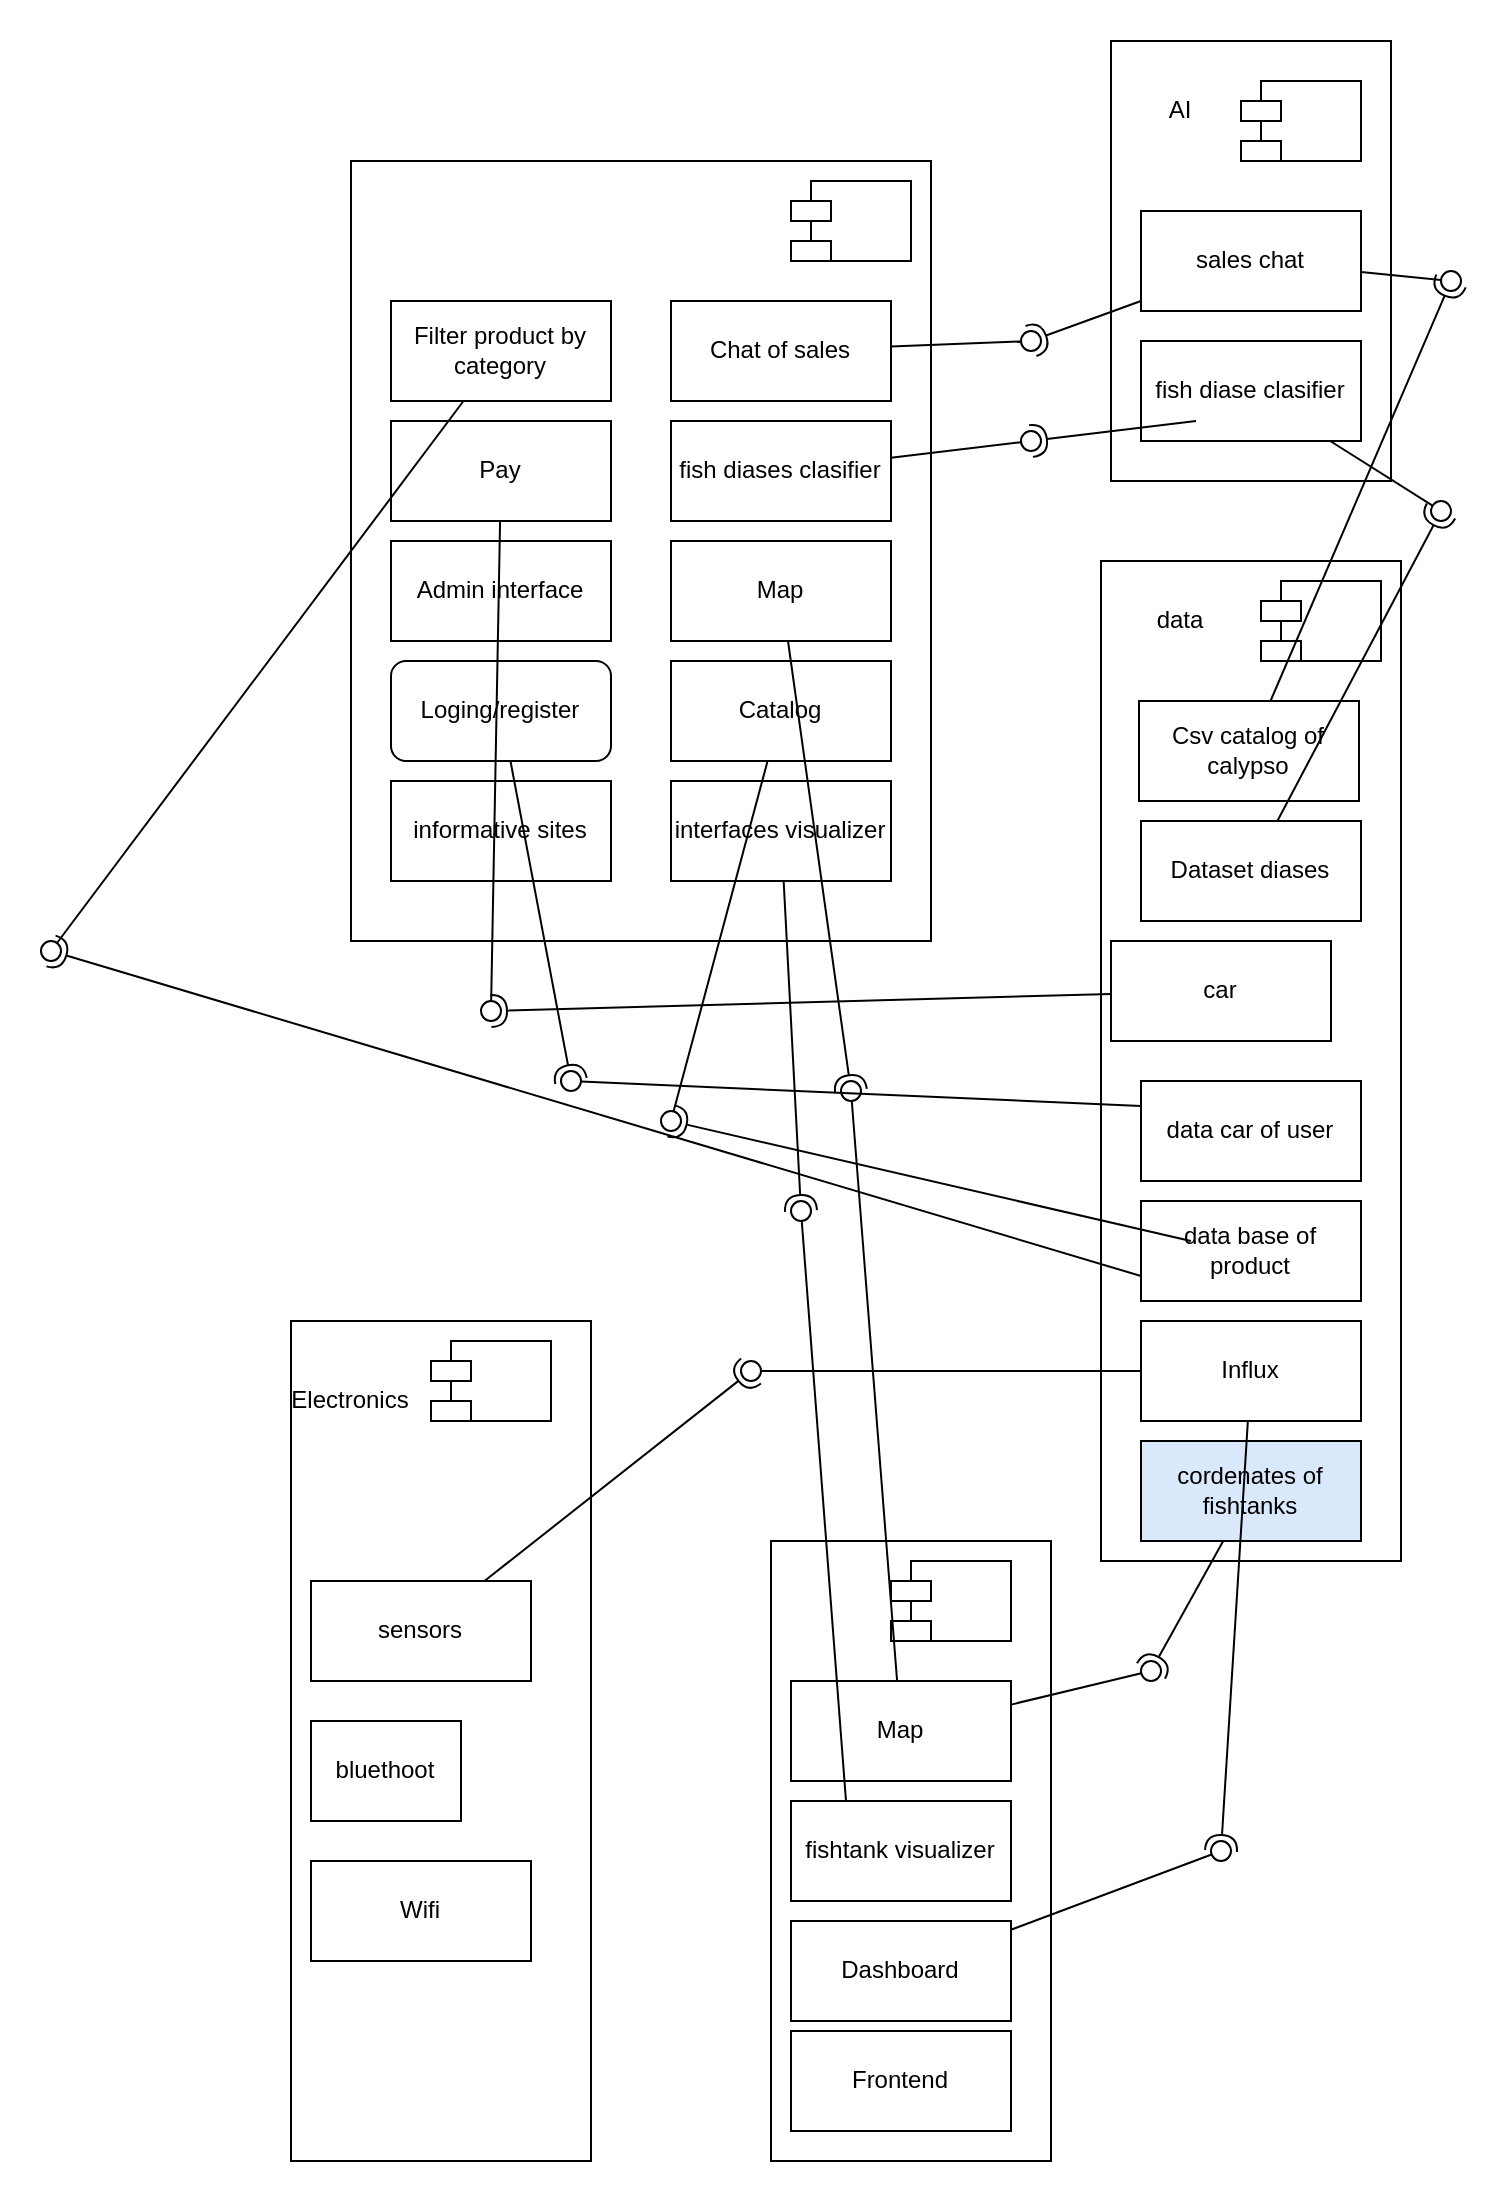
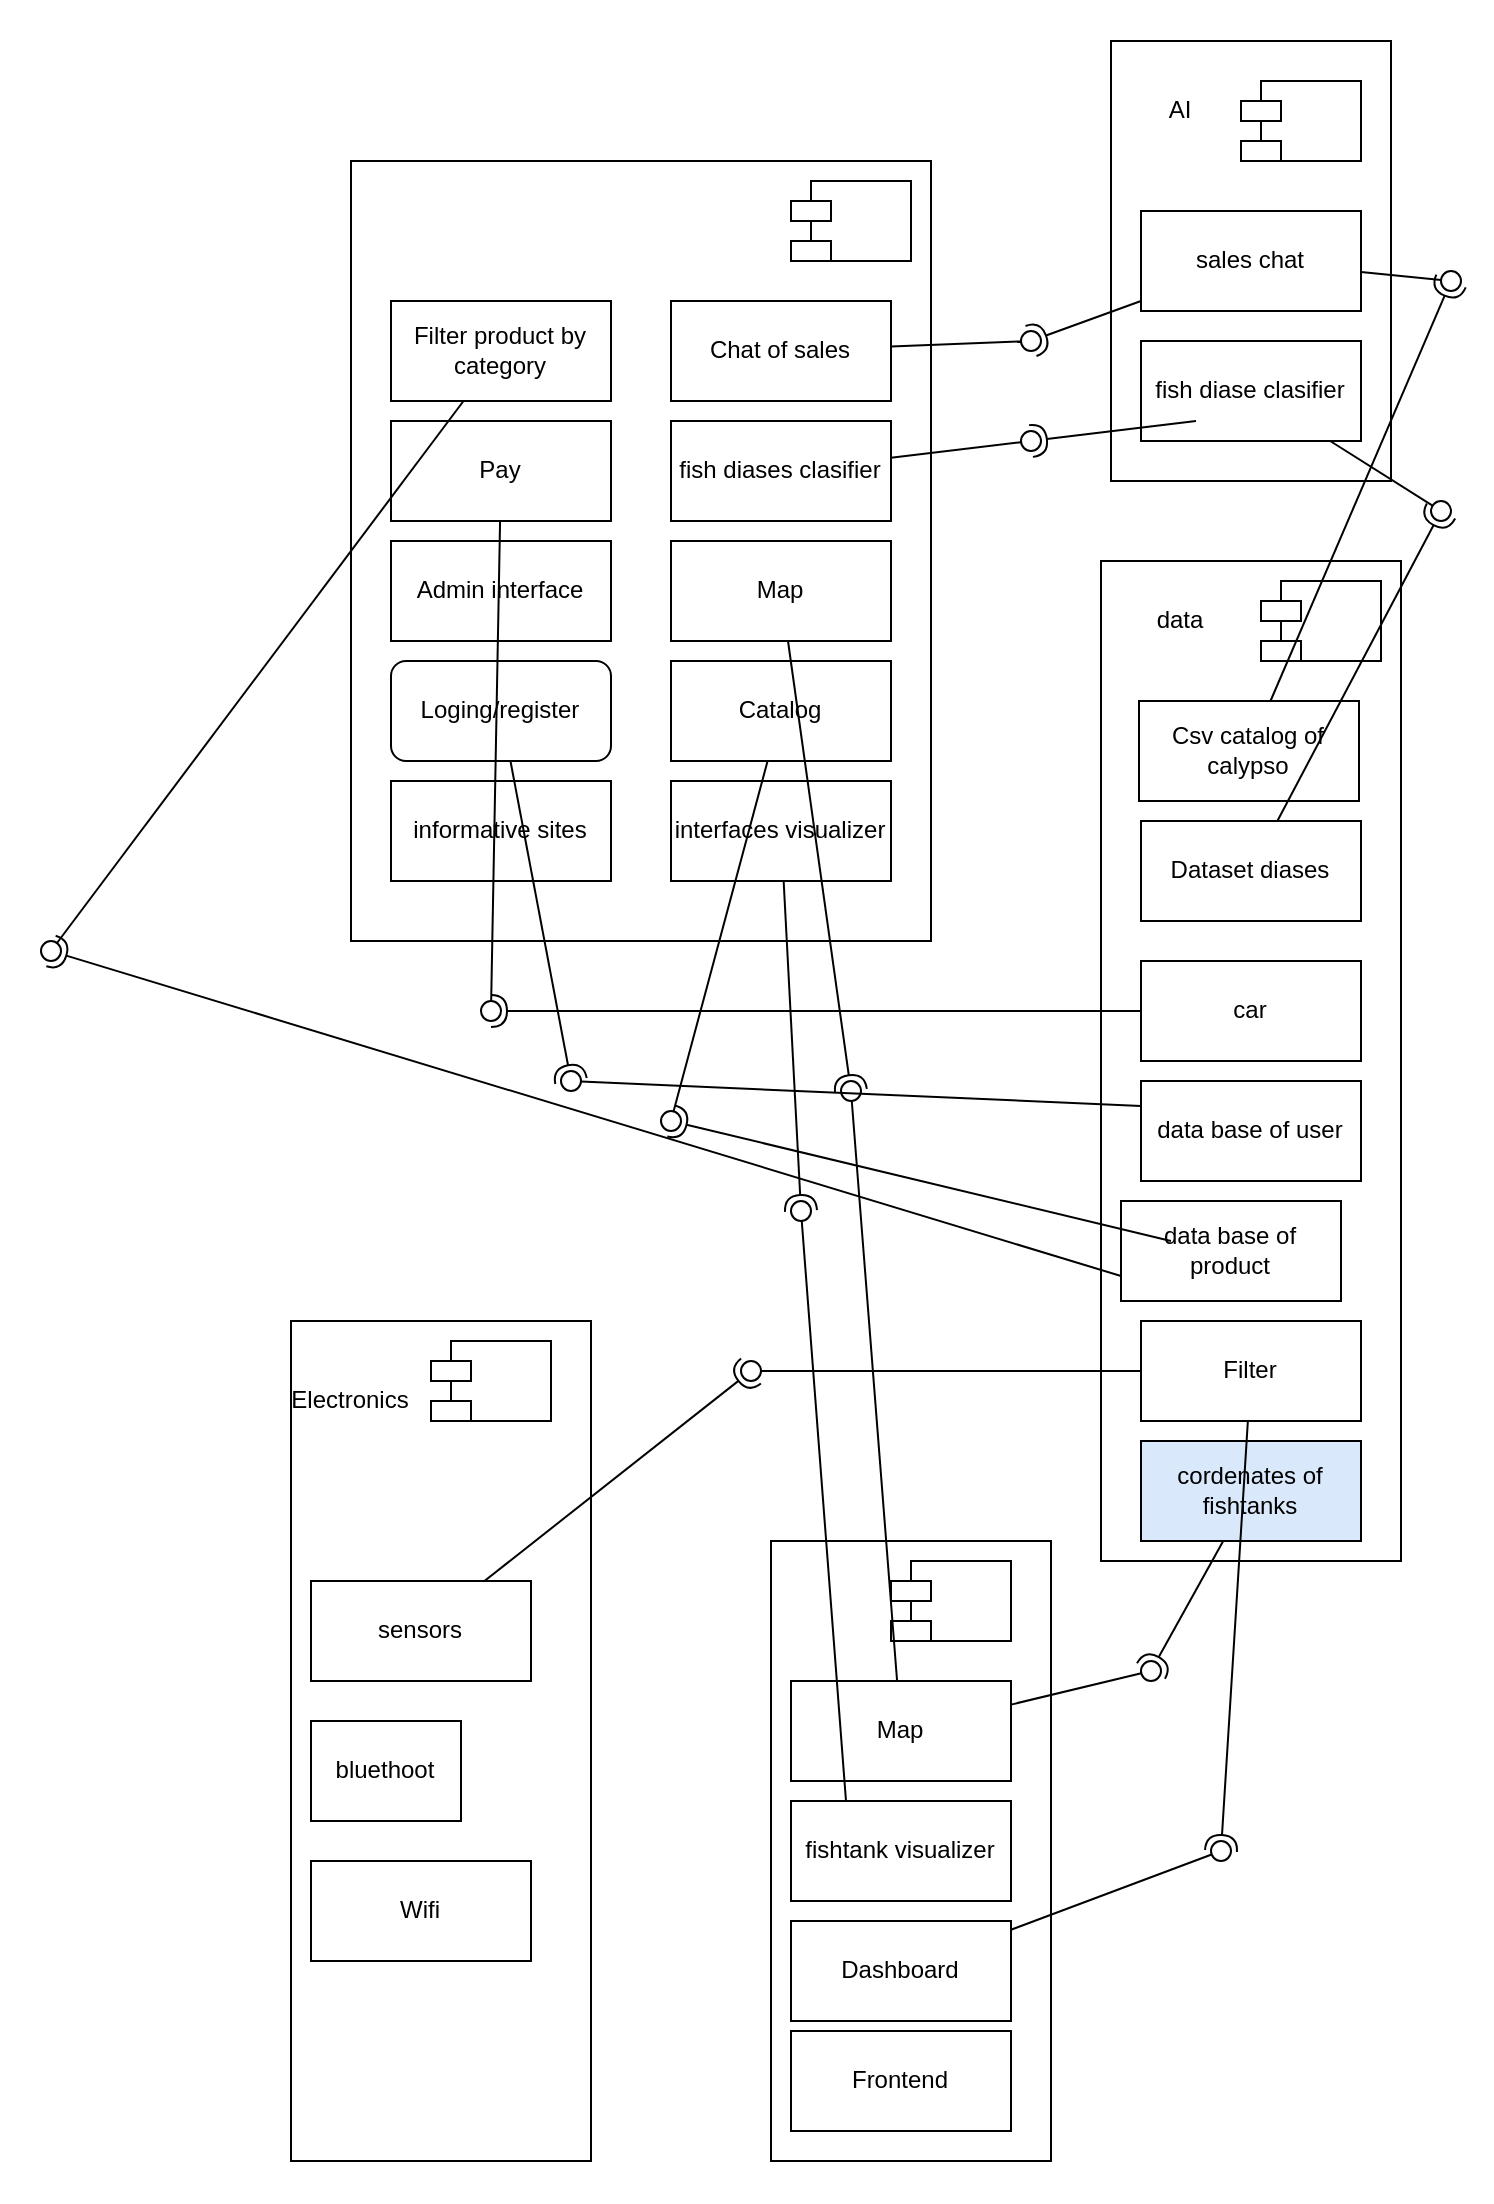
- <mxCell id="16" value="car" style="html=1;whiteSpace=wrap;" vertex="1" parent="1"><mxGeometry x="555" y="470" width="110" height="50" as="geometry" /></mxCell>
+ <mxCell id="16" value="car" style="html=1;whiteSpace=wrap;" vertex="1" parent="1"><mxGeometry x="570" y="480" width="110" height="50" as="geometry" /></mxCell>
- <mxCell id="18" value="data car of user" style="html=1;whiteSpace=wrap;" vertex="1" parent="1"><mxGeometry x="570" y="540" width="110" height="50" as="geometry" /></mxCell>
+ <mxCell id="18" value="data base of user" style="html=1;whiteSpace=wrap;" vertex="1" parent="1"><mxGeometry x="570" y="540" width="110" height="50" as="geometry" /></mxCell>
- <mxCell id="19" value="data base of product" style="html=1;whiteSpace=wrap;" vertex="1" parent="1"><mxGeometry x="570" y="600" width="110" height="50" as="geometry" /></mxCell>
+ <mxCell id="19" value="data base of product" style="html=1;whiteSpace=wrap;" vertex="1" parent="1"><mxGeometry x="560" y="600" width="110" height="50" as="geometry" /></mxCell>
- <mxCell id="22" value="Influx" style="html=1;whiteSpace=wrap;" vertex="1" parent="1"><mxGeometry x="570" y="660" width="110" height="50" as="geometry" /></mxCell>
+ <mxCell id="22" value="Filter" style="html=1;whiteSpace=wrap;" vertex="1" parent="1"><mxGeometry x="570" y="660" width="110" height="50" as="geometry" /></mxCell>
